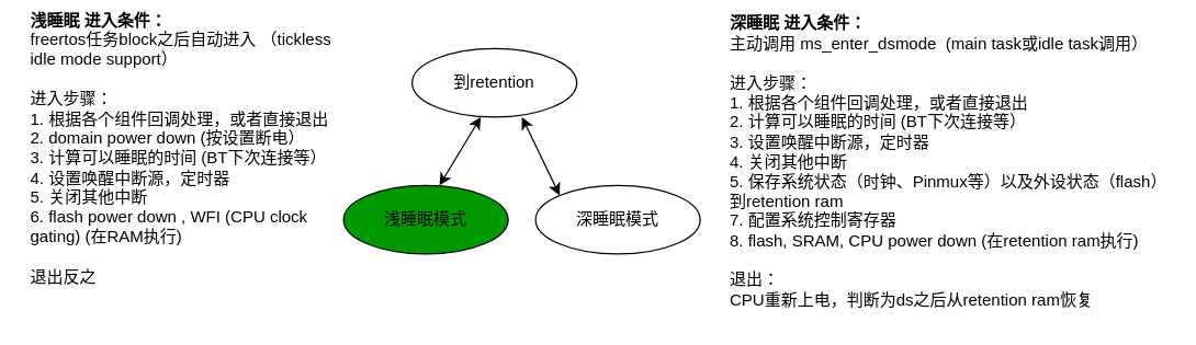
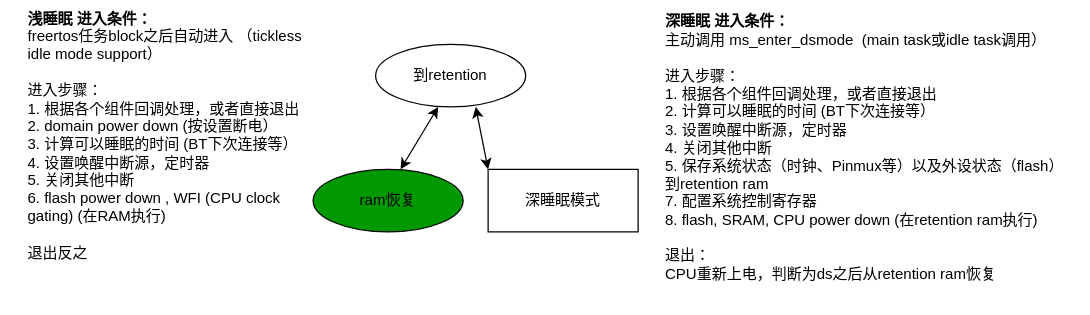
- <mxCell id="6" value="浅睡眠模式" style="ellipse;whiteSpace=wrap;html=1;fillColor=#009900;" vertex="1" parent="1"><mxGeometry x="250" y="135" width="120" height="50" as="geometry" /></mxCell>
+ <mxCell id="6" value="ram恢复" style="ellipse;whiteSpace=wrap;html=1;fillColor=#009900;" vertex="1" parent="1"><mxGeometry x="250" y="135" width="120" height="50" as="geometry" /></mxCell>
- <mxCell id="7" value="深睡眠模式" style="ellipse;whiteSpace=wrap;html=1;" vertex="1" parent="1"><mxGeometry x="390" y="135" width="120" height="50" as="geometry" /></mxCell>
+ <mxCell id="7" value="深睡眠模式" style="whiteSpace=wrap;html=1;rounded=0;" vertex="1" parent="1"><mxGeometry x="390" y="135" width="120" height="50" as="geometry" /></mxCell>
